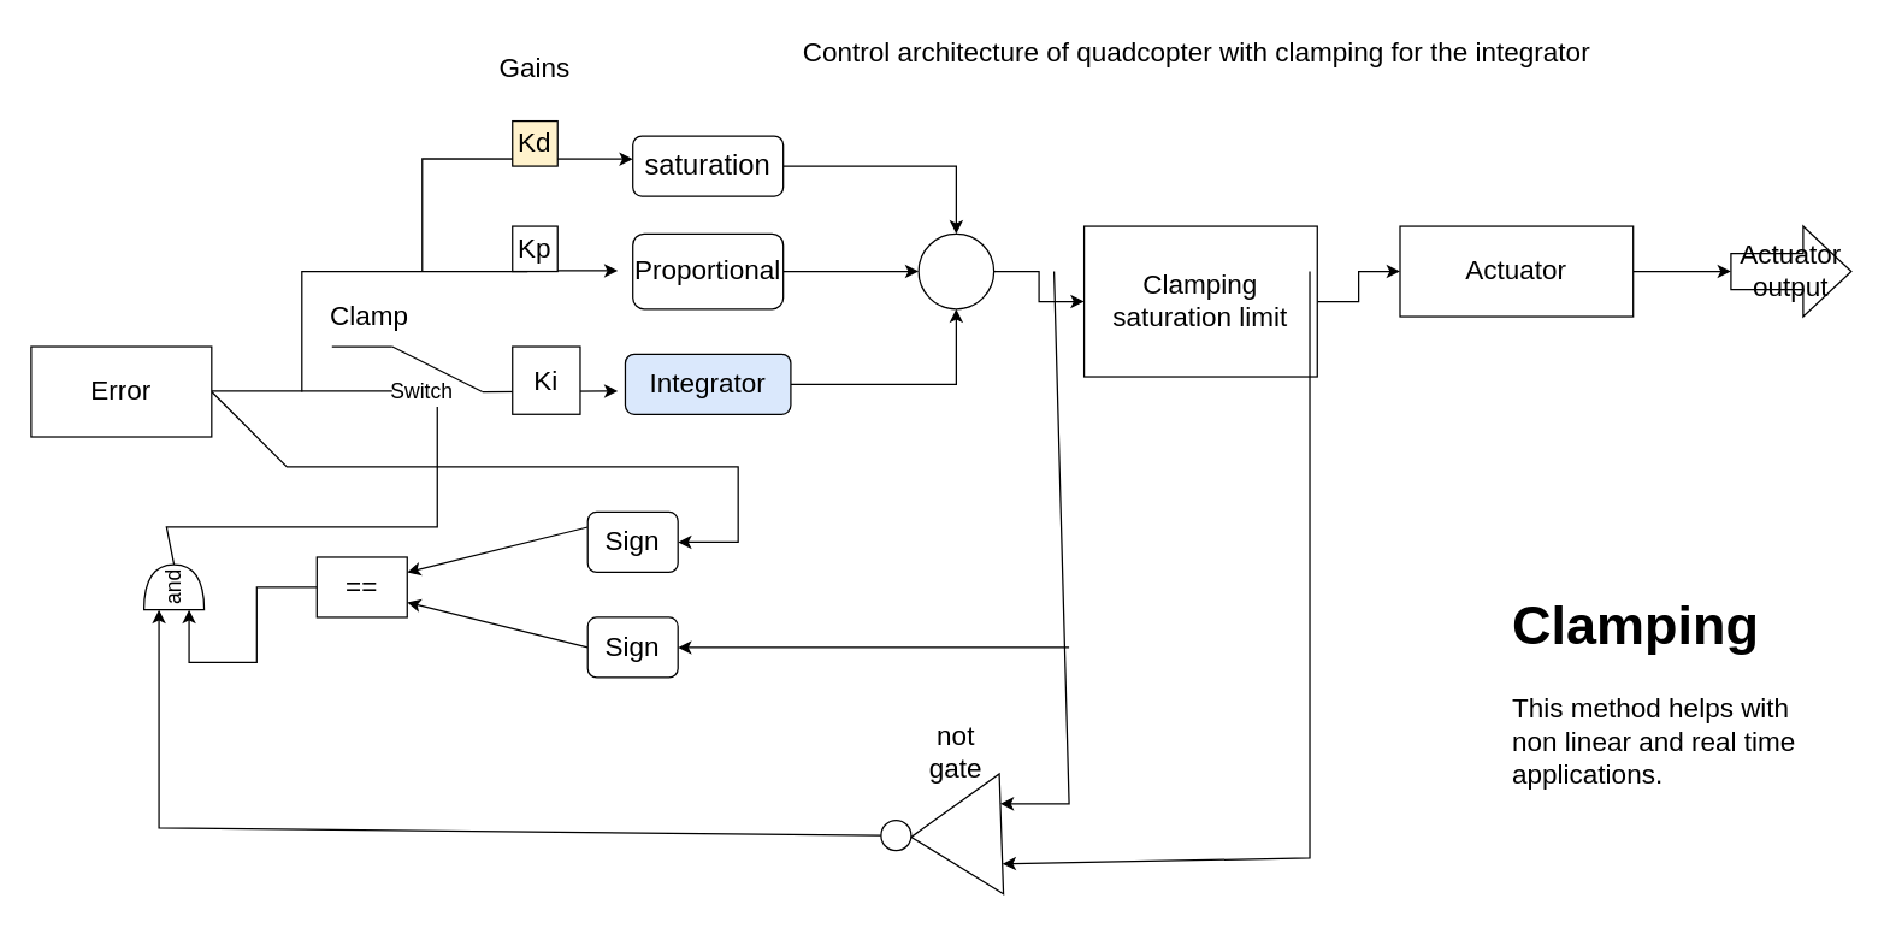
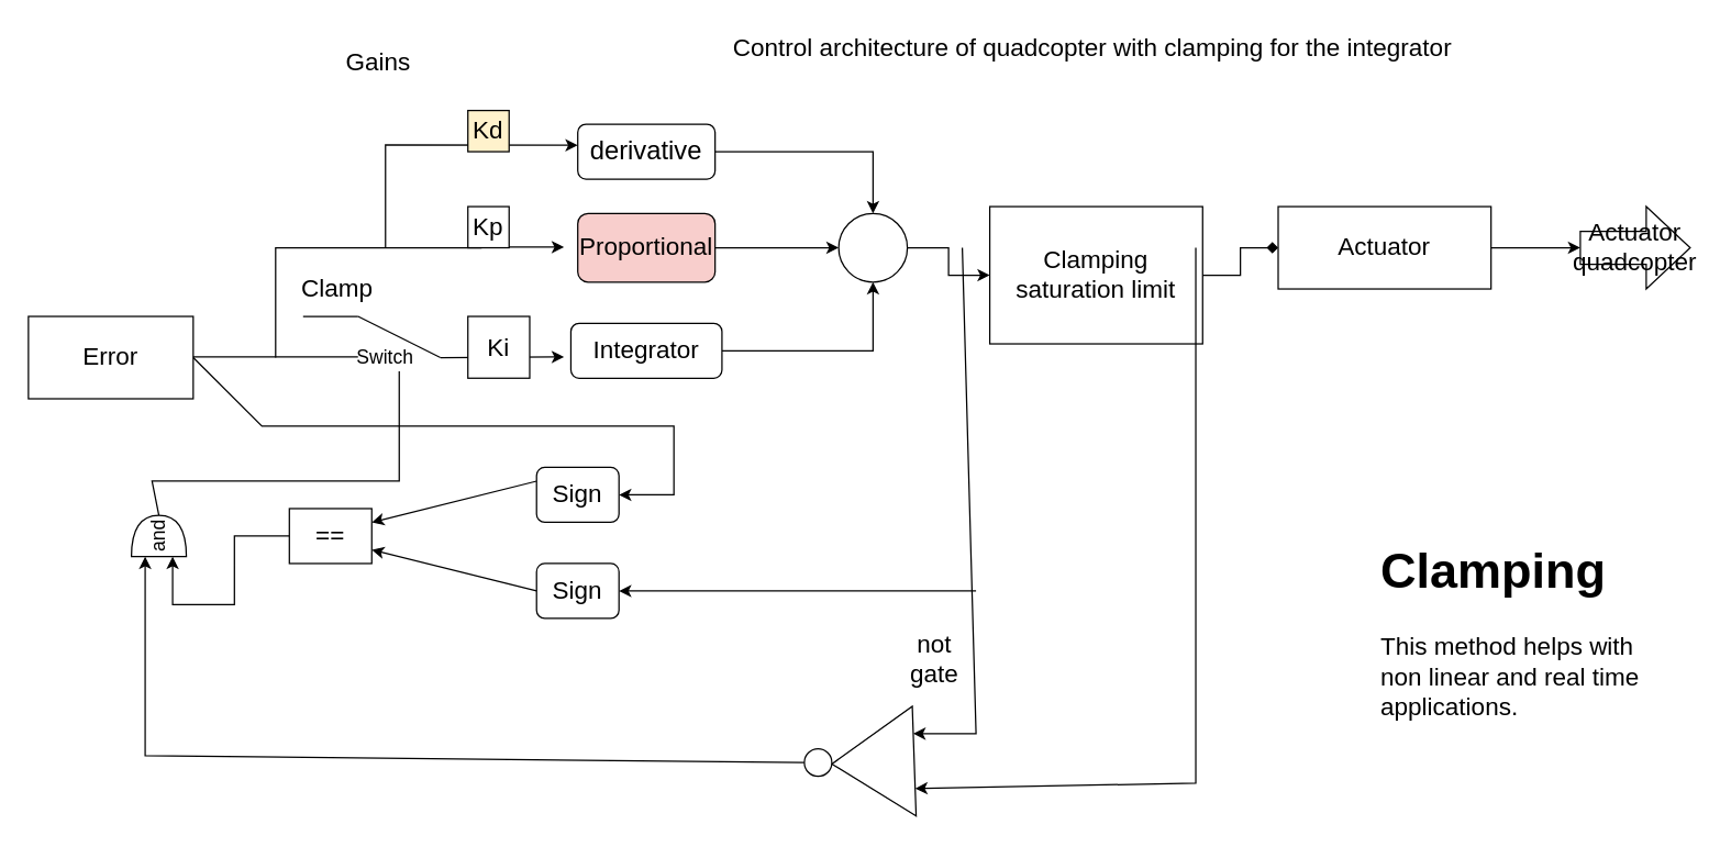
- <mxCell id="46" value="Gains&lt;br&gt;" style="text;html=1;strokeColor=none;fillColor=none;align=center;verticalAlign=middle;whiteSpace=wrap;rounded=0;fontSize=18;" vertex="1" parent="1"><mxGeometry x="325" y="30" width="60" height="30" as="geometry" /></mxCell>
+ <mxCell id="46" value="Gains&lt;br&gt;" style="text;html=1;strokeColor=none;fillColor=none;align=center;verticalAlign=middle;whiteSpace=wrap;rounded=0;fontSize=18;" vertex="1" parent="1"><mxGeometry x="245" y="30" width="60" height="30" as="geometry" /></mxCell>
- <mxCell id="3" value="saturation" style="rounded=1;whiteSpace=wrap;html=1;fontSize=19;" vertex="1" parent="1"><mxGeometry x="420" y="90" width="100" height="40" as="geometry" /></mxCell>
+ <mxCell id="3" value="derivative" style="rounded=1;whiteSpace=wrap;html=1;fontSize=19;" vertex="1" parent="1"><mxGeometry x="420" y="90" width="100" height="40" as="geometry" /></mxCell>
- <mxCell id="5" value="Proportional" style="rounded=1;whiteSpace=wrap;html=1;fontSize=18;" vertex="1" parent="1"><mxGeometry x="420" y="155" width="100" height="50" as="geometry" /></mxCell>
+ <mxCell id="5" value="Proportional" style="rounded=1;whiteSpace=wrap;html=1;fontSize=18;fillColor=#f8cecc;" vertex="1" parent="1"><mxGeometry x="420" y="155" width="100" height="50" as="geometry" /></mxCell>
- <mxCell id="12" style="edgeStyle=orthogonalEdgeStyle;rounded=0;orthogonalLoop=1;jettySize=auto;html=1;exitX=1;exitY=0.5;exitDx=0;exitDy=0;entryX=0;entryY=0.5;entryDx=0;entryDy=0;fontSize=18;" edge="1" parent="1" source="13" target="15"><mxGeometry relative="1" as="geometry" /></mxCell>
+ <mxCell id="12" style="edgeStyle=orthogonalEdgeStyle;rounded=0;orthogonalLoop=1;jettySize=auto;html=1;exitX=1;exitY=0.5;exitDx=0;exitDy=0;entryX=0;entryY=0.5;entryDx=0;entryDy=0;fontSize=18;endArrow=diamond;" edge="1" parent="1" source="13" target="15"><mxGeometry relative="1" as="geometry" /></mxCell>
- <mxCell id="16" value="Actuator output" style="shape=singleArrow;whiteSpace=wrap;html=1;arrowWidth=0.4;arrowSize=0.4;fontSize=18;rounded=0;" vertex="1" parent="1"><mxGeometry x="1150" y="150" width="80" height="60" as="geometry" /></mxCell>
+ <mxCell id="16" value="Actuator quadcopter" style="shape=singleArrow;whiteSpace=wrap;html=1;arrowWidth=0.4;arrowSize=0.4;fontSize=18;rounded=0;" vertex="1" parent="1"><mxGeometry x="1150" y="150" width="80" height="60" as="geometry" /></mxCell>
- <mxCell id="7" value="Integrator" style="rounded=1;whiteSpace=wrap;html=1;fontSize=18;fillColor=#dae8fc;" vertex="1" parent="1"><mxGeometry x="415" y="235" width="110" height="40" as="geometry" /></mxCell>
+ <mxCell id="7" value="Integrator" style="rounded=1;whiteSpace=wrap;html=1;fontSize=18;" vertex="1" parent="1"><mxGeometry x="415" y="235" width="110" height="40" as="geometry" /></mxCell>
- <mxCell id="42" value="not gate&lt;br&gt;" style="text;html=1;strokeColor=none;fillColor=none;align=center;verticalAlign=middle;whiteSpace=wrap;rounded=0;fontSize=18;" vertex="1" parent="1"><mxGeometry x="605" y="485" width="60" height="30" as="geometry" /></mxCell>
+ <mxCell id="42" value="not gate&lt;br&gt;" style="text;html=1;strokeColor=none;fillColor=none;align=center;verticalAlign=middle;whiteSpace=wrap;rounded=0;fontSize=18;" vertex="1" parent="1"><mxGeometry x="650" y="465" width="60" height="30" as="geometry" /></mxCell>
